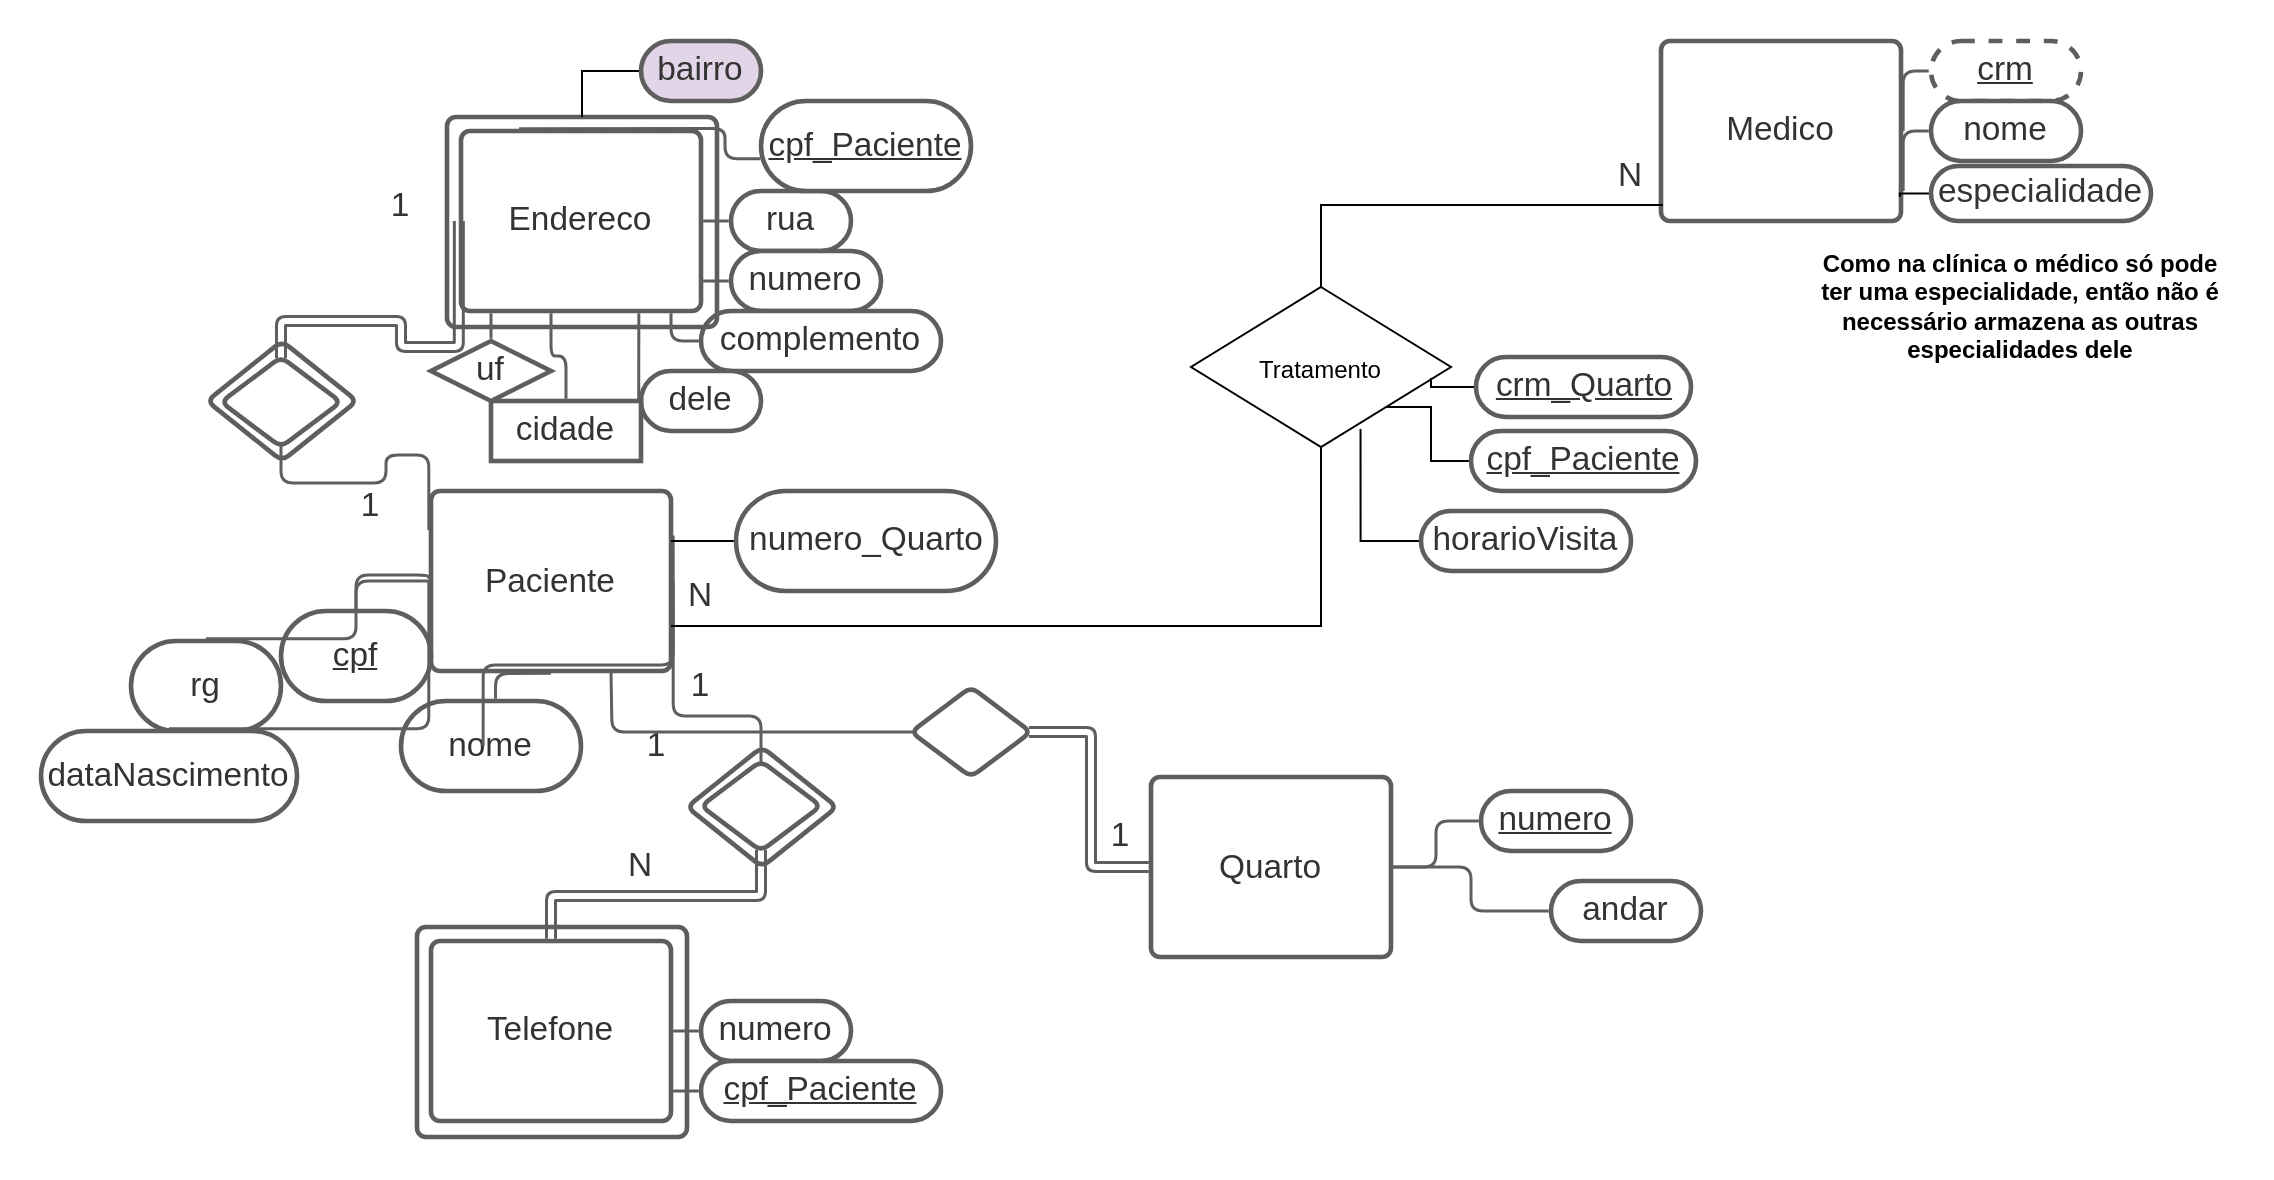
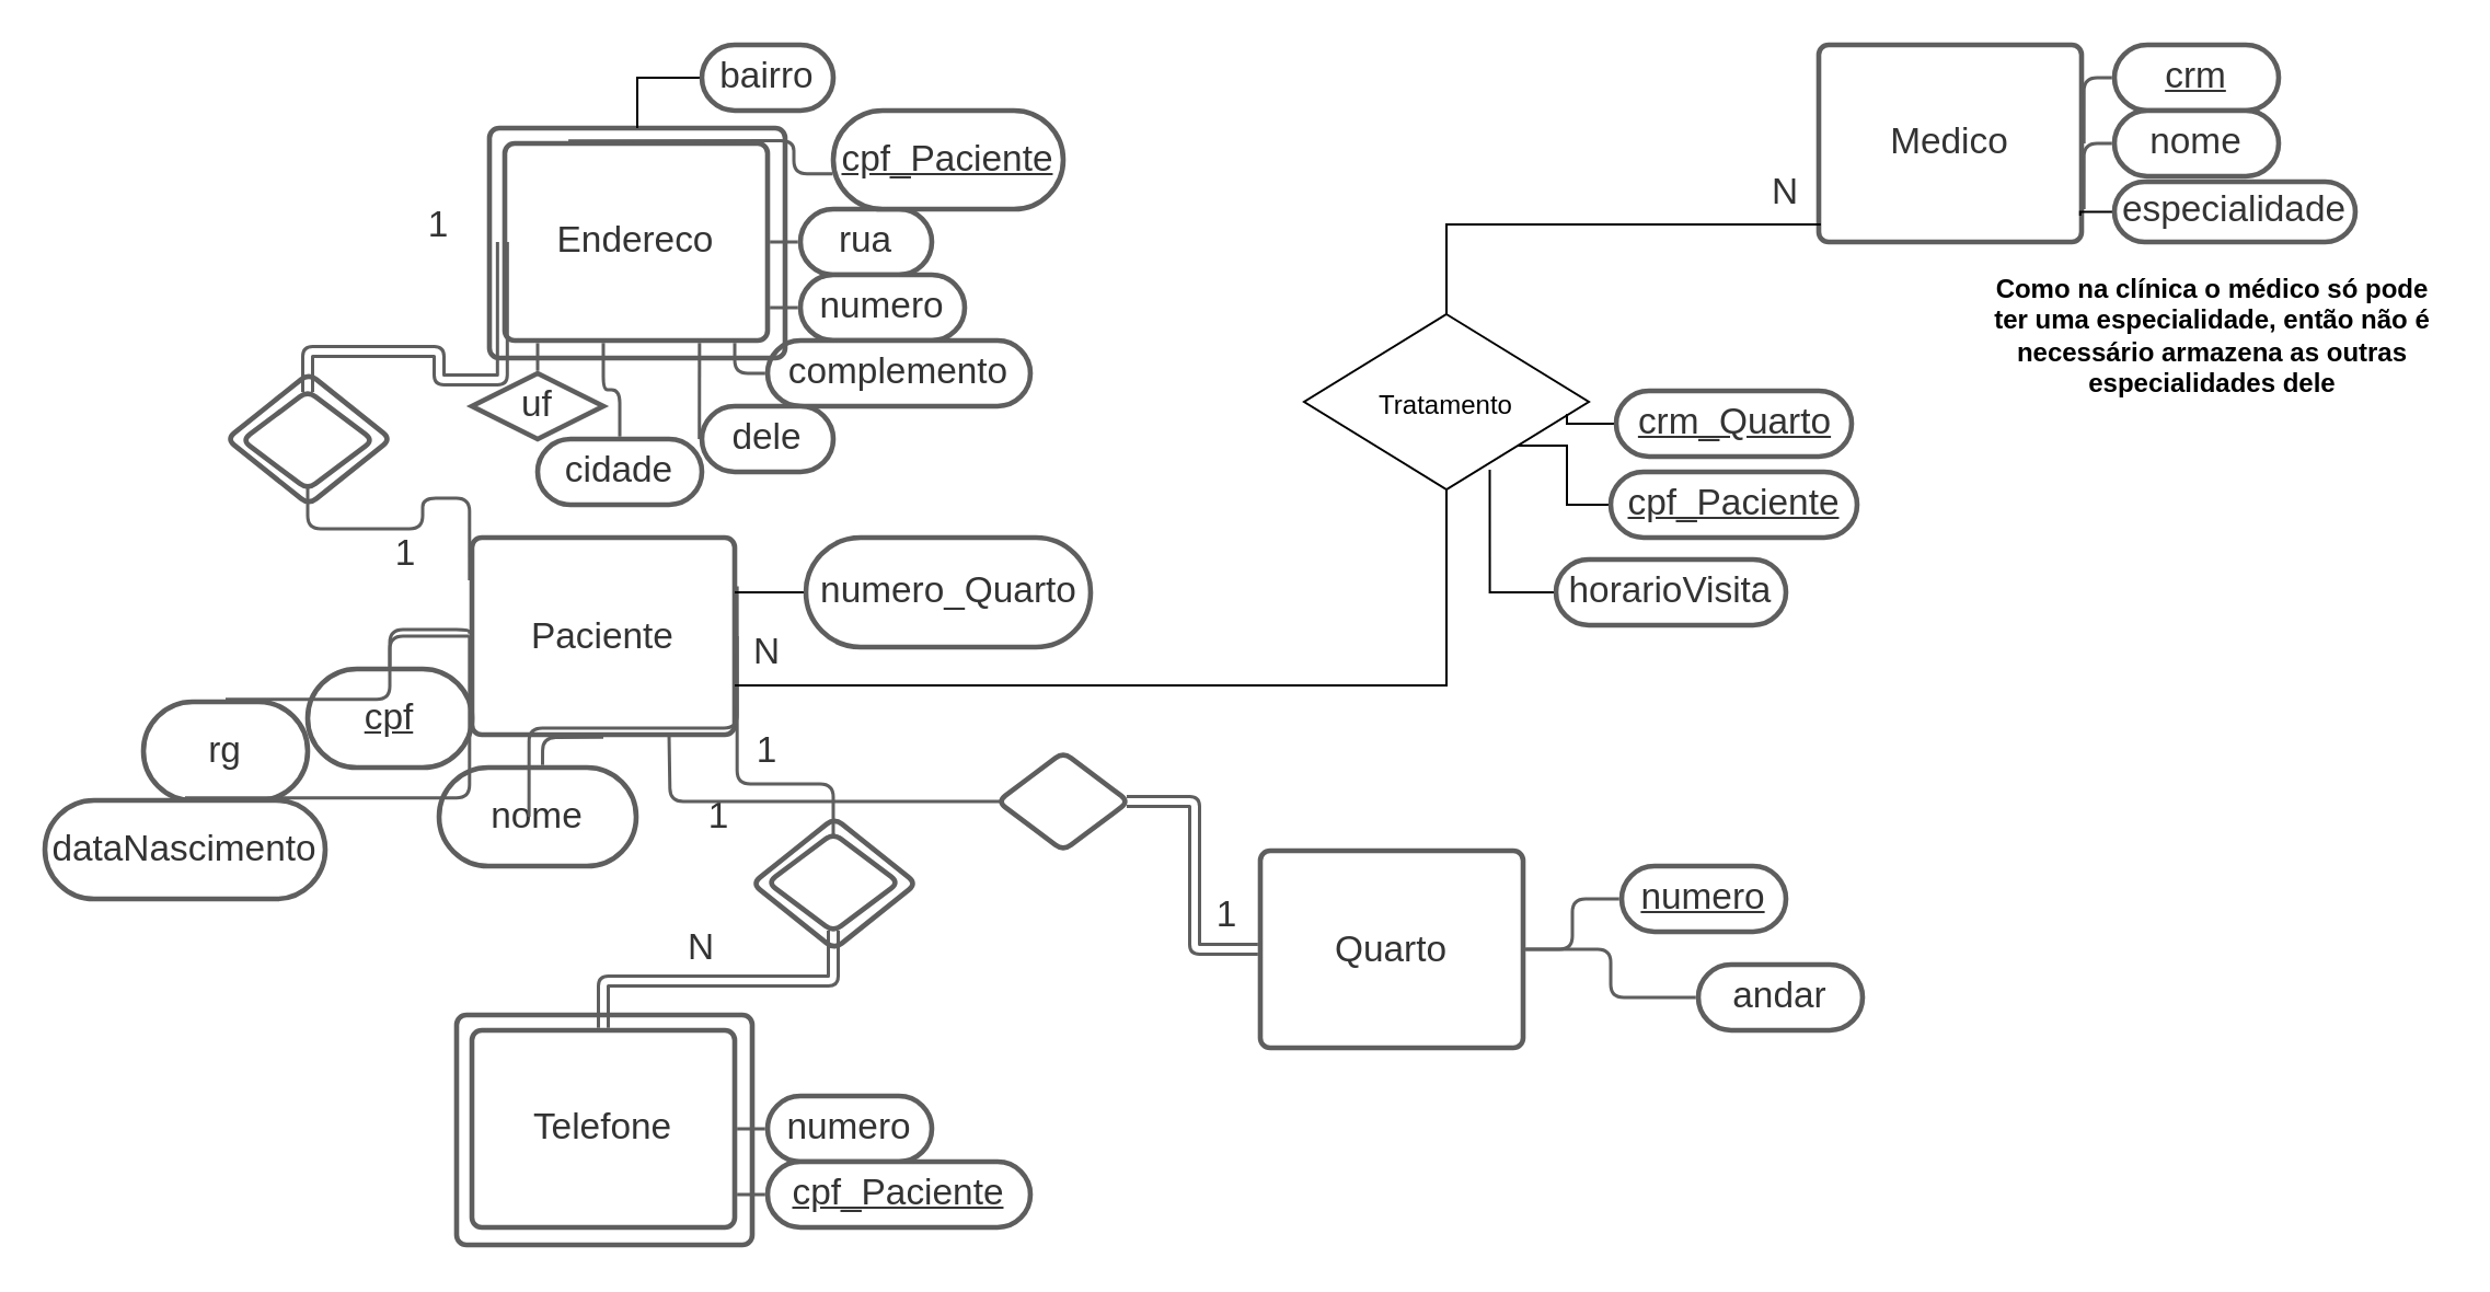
- <mxCell id="82" value="bairro" style="html=1;overflow=block;blockSpacing=1;whiteSpace=wrap;rounded=1;arcSize=50;whiteSpace=wrap;fontSize=16.7;fontColor=#333333;spacing=3.8;strokeColor=#5e5e5e;strokeOpacity=100;strokeWidth=2.3;fillColor=#e1d5e7;" vertex="1" parent="1"><mxGeometry x="320" y="20" width="60" height="30" as="geometry" /></mxCell>
+ <mxCell id="82" value="bairro" style="html=1;overflow=block;blockSpacing=1;whiteSpace=wrap;rounded=1;arcSize=50;whiteSpace=wrap;fontSize=16.7;fontColor=#333333;spacing=3.8;strokeColor=#5e5e5e;strokeOpacity=100;strokeWidth=2.3;" vertex="1" parent="1"><mxGeometry x="320" y="20" width="60" height="30" as="geometry" /></mxCell>
- <mxCell id="48" value="crm" style="html=1;overflow=block;blockSpacing=1;whiteSpace=wrap;rounded=1;arcSize=50;whiteSpace=wrap;fontSize=16.7;fontColor=#333333;fontStyle=4;spacing=3.8;strokeColor=#5e5e5e;strokeOpacity=100;strokeWidth=2.3;dashed=1;" parent="1" vertex="1"><mxGeometry x="965" y="20" width="75" height="30" as="geometry" /></mxCell>
+ <mxCell id="48" value="crm" style="html=1;overflow=block;blockSpacing=1;whiteSpace=wrap;rounded=1;arcSize=50;whiteSpace=wrap;fontSize=16.7;fontColor=#333333;fontStyle=4;spacing=3.8;strokeColor=#5e5e5e;strokeOpacity=100;strokeWidth=2.3;" parent="1" vertex="1"><mxGeometry x="965" y="20" width="75" height="30" as="geometry" /></mxCell>
- <mxCell id="21" value="cidade" style="html=1;overflow=block;blockSpacing=1;whiteSpace=wrap;arcSize=50;whiteSpace=wrap;fontSize=16.7;fontColor=#333333;spacing=3.8;strokeColor=#5e5e5e;strokeOpacity=100;strokeWidth=2.3;rounded=0;" parent="1" vertex="1"><mxGeometry x="245" y="200" width="75" height="30" as="geometry" /></mxCell>
+ <mxCell id="21" value="cidade" style="html=1;overflow=block;blockSpacing=1;whiteSpace=wrap;rounded=1;arcSize=50;whiteSpace=wrap;fontSize=16.7;fontColor=#333333;spacing=3.8;strokeColor=#5e5e5e;strokeOpacity=100;strokeWidth=2.3;" parent="1" vertex="1"><mxGeometry x="245" y="200" width="75" height="30" as="geometry" /></mxCell>
